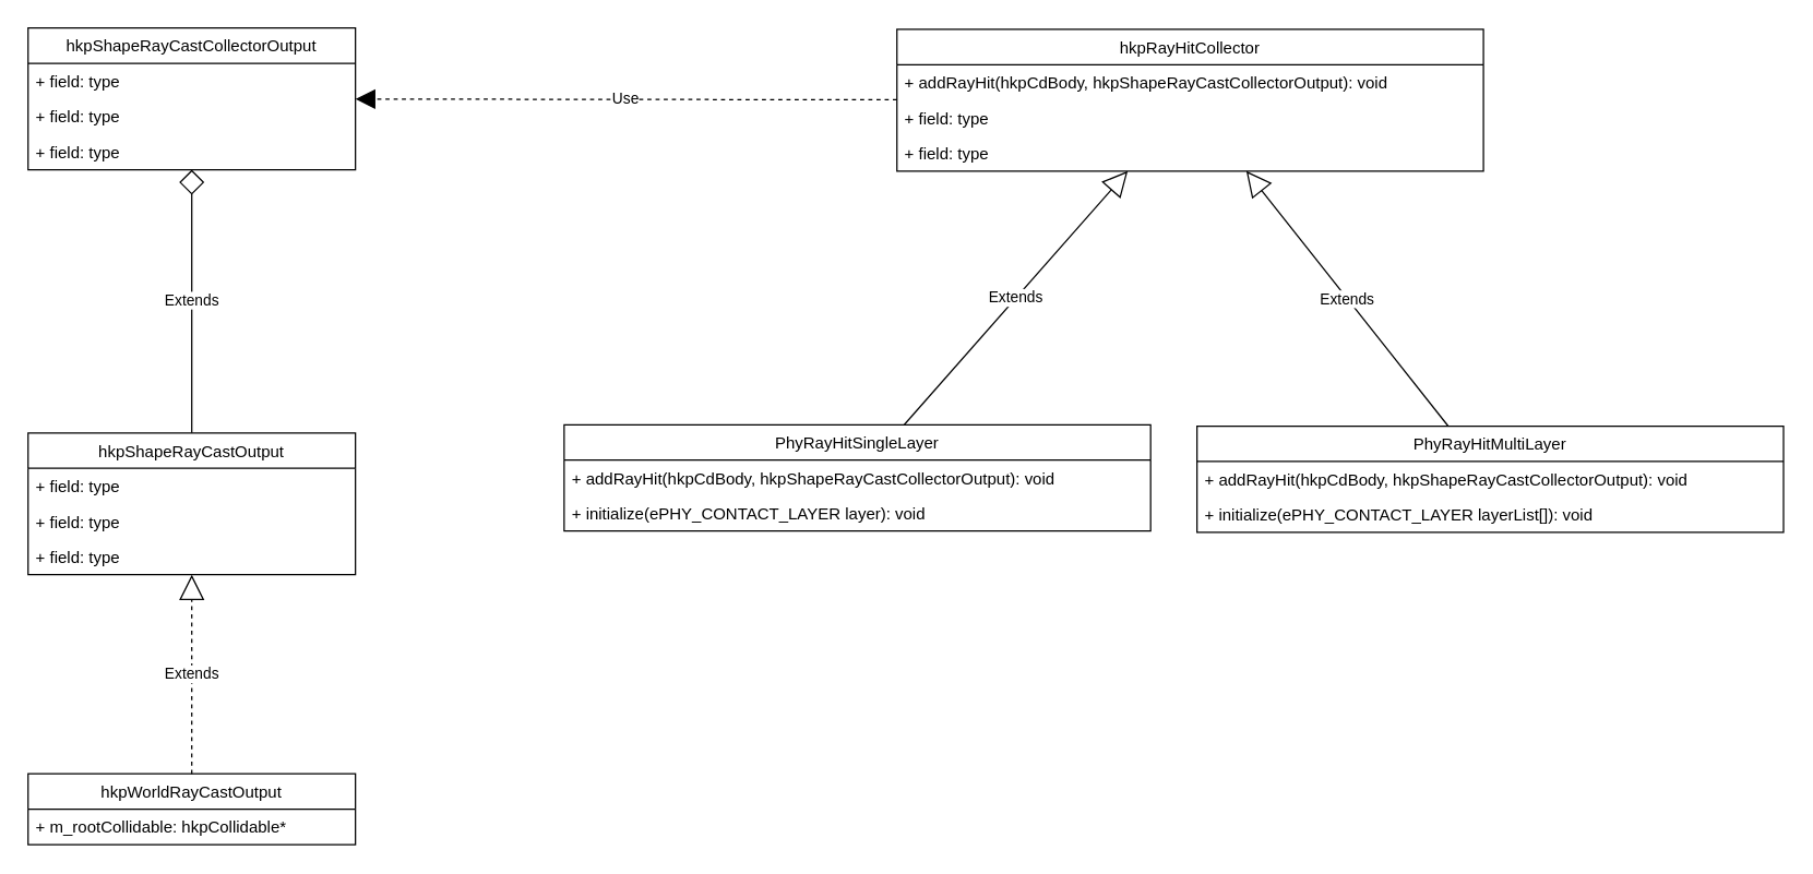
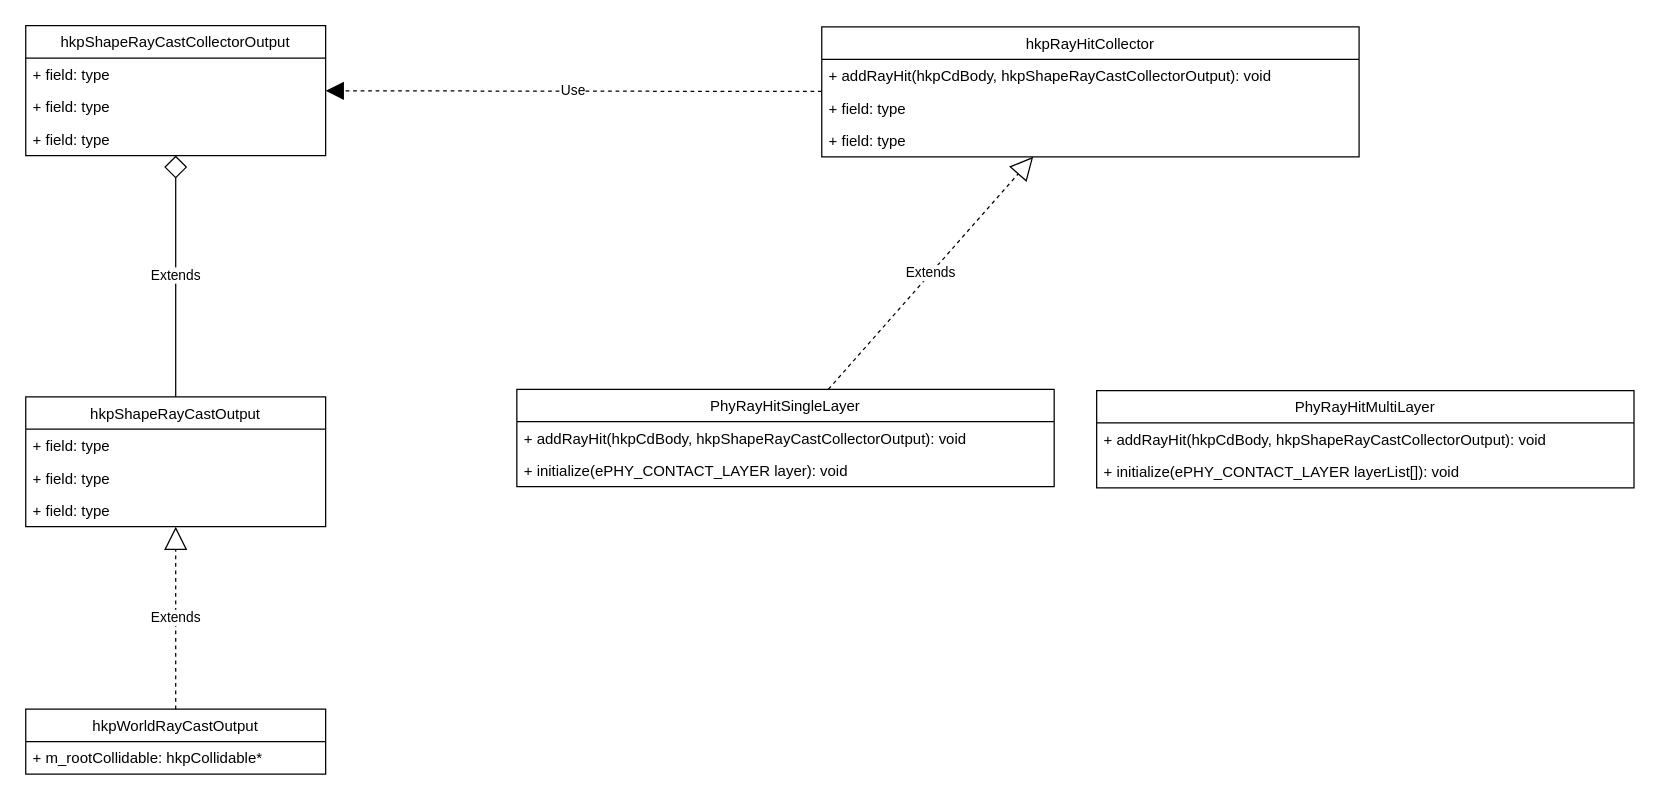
- <mxCell id="26" value="Extends" style="endArrow=block;endSize=16;endFill=0;html=1;rounded=0;" edge="1" parent="1" source="22" target="14"><mxGeometry width="160" relative="1" as="geometry"><mxPoint x="669.788" y="324" as="sourcePoint" /><mxPoint x="836.212" y="135" as="targetPoint" /></mxGeometry></mxCell>
- <mxCell id="25" value="Extends" style="endArrow=block;endSize=16;endFill=0;html=1;rounded=0;" edge="1" parent="1" source="19" target="14"><mxGeometry width="160" relative="1" as="geometry"><mxPoint x="150" y="327" as="sourcePoint" /><mxPoint x="150" y="134" as="targetPoint" /></mxGeometry></mxCell>
+ <mxCell id="25" value="Extends" style="endArrow=block;endSize=16;endFill=0;html=1;rounded=0;dashed=1;" edge="1" parent="1" source="19" target="14"><mxGeometry width="160" relative="1" as="geometry"><mxPoint x="150" y="327" as="sourcePoint" /><mxPoint x="150" y="134" as="targetPoint" /></mxGeometry></mxCell>
